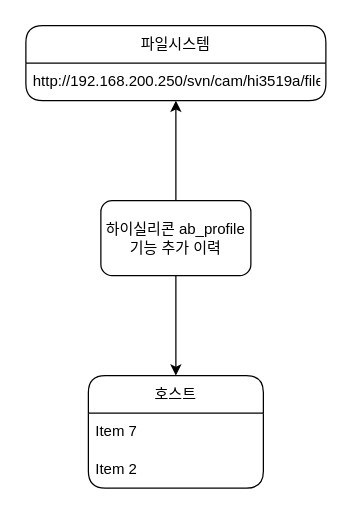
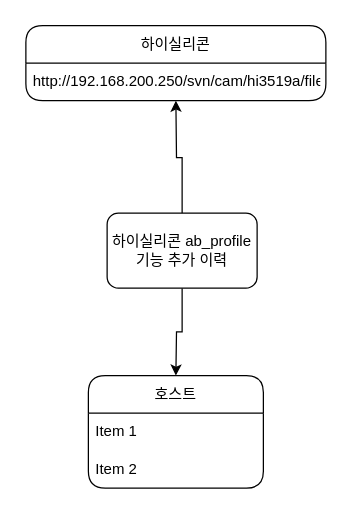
- <mxCell id="5" value="파일시스템" style="swimlane;fontStyle=0;childLayout=stackLayout;horizontal=1;startSize=30;horizontalStack=0;resizeParent=1;resizeParentMax=0;resizeLast=0;collapsible=1;marginBottom=0;whiteSpace=wrap;html=1;rounded=1;strokeColor=default;align=center;verticalAlign=middle;fontFamily=Helvetica;fontSize=12;fontColor=default;fillColor=default;" vertex="1" parent="1"><mxGeometry x="20" y="20" width="240" height="60" as="geometry"><mxRectangle x="630" y="160" width="100" height="30" as="alternateBounds" /></mxGeometry></mxCell>
+ <mxCell id="5" value="하이실리콘" style="swimlane;fontStyle=0;childLayout=stackLayout;horizontal=1;startSize=30;horizontalStack=0;resizeParent=1;resizeParentMax=0;resizeLast=0;collapsible=1;marginBottom=0;whiteSpace=wrap;html=1;rounded=1;strokeColor=default;align=center;verticalAlign=middle;fontFamily=Helvetica;fontSize=12;fontColor=default;fillColor=default;" vertex="1" parent="1"><mxGeometry x="20" y="20" width="240" height="60" as="geometry"><mxRectangle x="630" y="160" width="100" height="30" as="alternateBounds" /></mxGeometry></mxCell>
- <mxCell id="4" value="하이실리콘 ab_profile 기능 추가 이력" style="rounded=1;whiteSpace=wrap;html=1;" vertex="1" parent="1"><mxGeometry x="80" y="160" width="120" height="60" as="geometry" /></mxCell>
+ <mxCell id="4" value="하이실리콘 ab_profile 기능 추가 이력" style="rounded=1;whiteSpace=wrap;html=1;" vertex="1" parent="1"><mxGeometry x="85" y="170" width="120" height="60" as="geometry" /></mxCell>
- <mxCell id="8" value="Item 7" style="text;strokeColor=none;fillColor=none;align=left;verticalAlign=middle;spacingLeft=4;spacingRight=4;overflow=hidden;points=[[0,0.5],[1,0.5]];portConstraint=eastwest;rotatable=0;whiteSpace=wrap;html=1;fontFamily=Helvetica;fontSize=12;fontColor=default;" vertex="1" parent="7"><mxGeometry y="30" width="140" height="30" as="geometry" /></mxCell>
+ <mxCell id="8" value="Item 1" style="text;strokeColor=none;fillColor=none;align=left;verticalAlign=middle;spacingLeft=4;spacingRight=4;overflow=hidden;points=[[0,0.5],[1,0.5]];portConstraint=eastwest;rotatable=0;whiteSpace=wrap;html=1;fontFamily=Helvetica;fontSize=12;fontColor=default;" vertex="1" parent="7"><mxGeometry y="30" width="140" height="30" as="geometry" /></mxCell>
